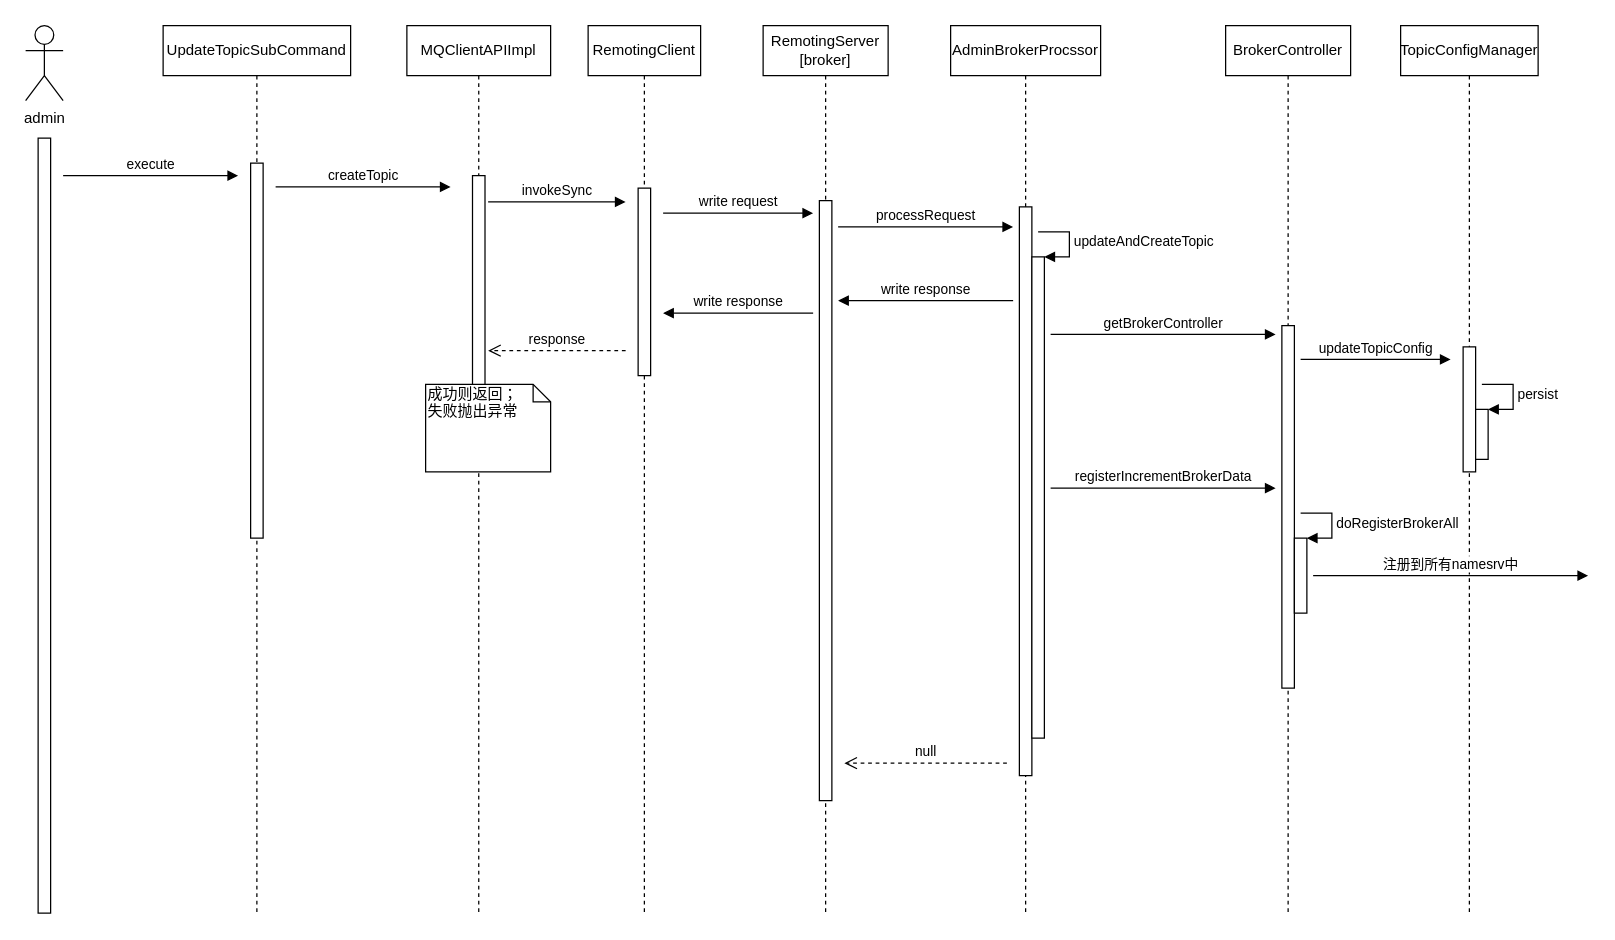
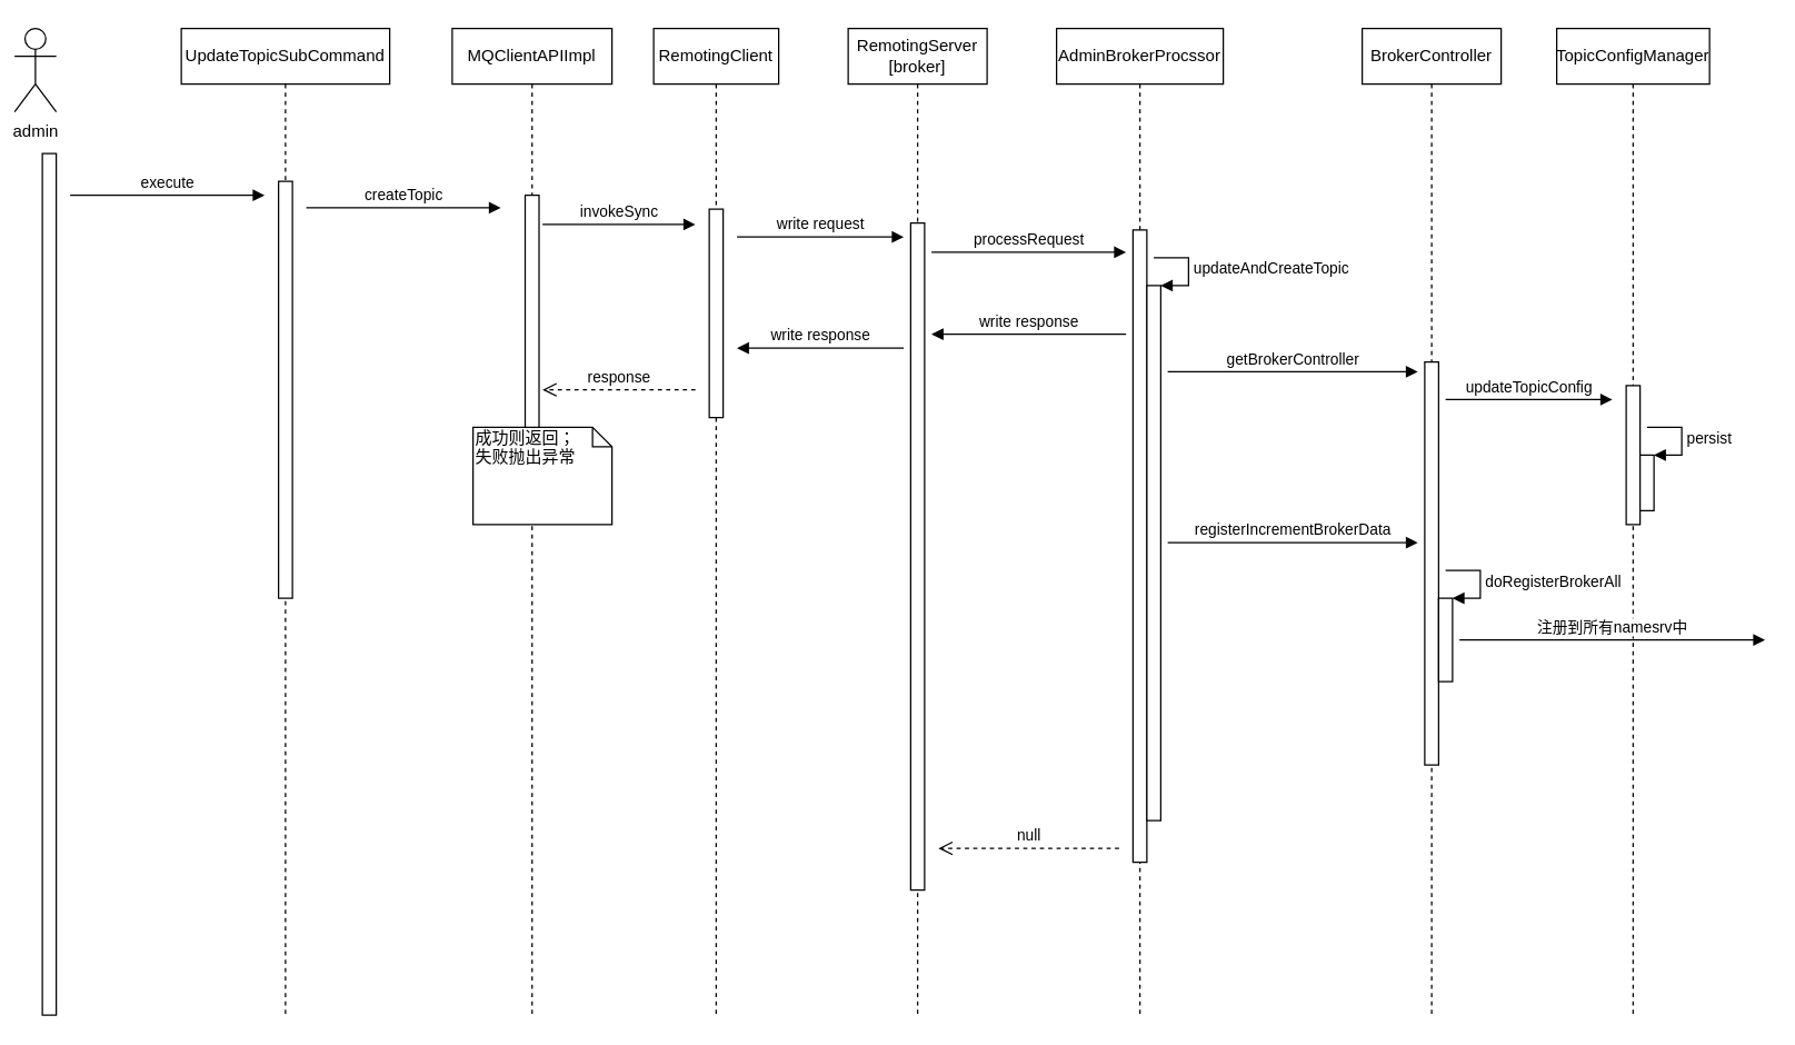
- <mxCell id="2" value="admin" style="shape=umlActor;verticalLabelPosition=bottom;labelBackgroundColor=#ffffff;verticalAlign=top;html=1;" vertex="1" parent="1"><mxGeometry x="20" y="20" width="30" height="60" as="geometry" /></mxCell>
+ <mxCell id="2" value="admin" style="shape=umlActor;verticalLabelPosition=bottom;labelBackgroundColor=#ffffff;verticalAlign=top;html=1;" vertex="1" parent="1"><mxGeometry x="10" y="20" width="30" height="60" as="geometry" /></mxCell>
